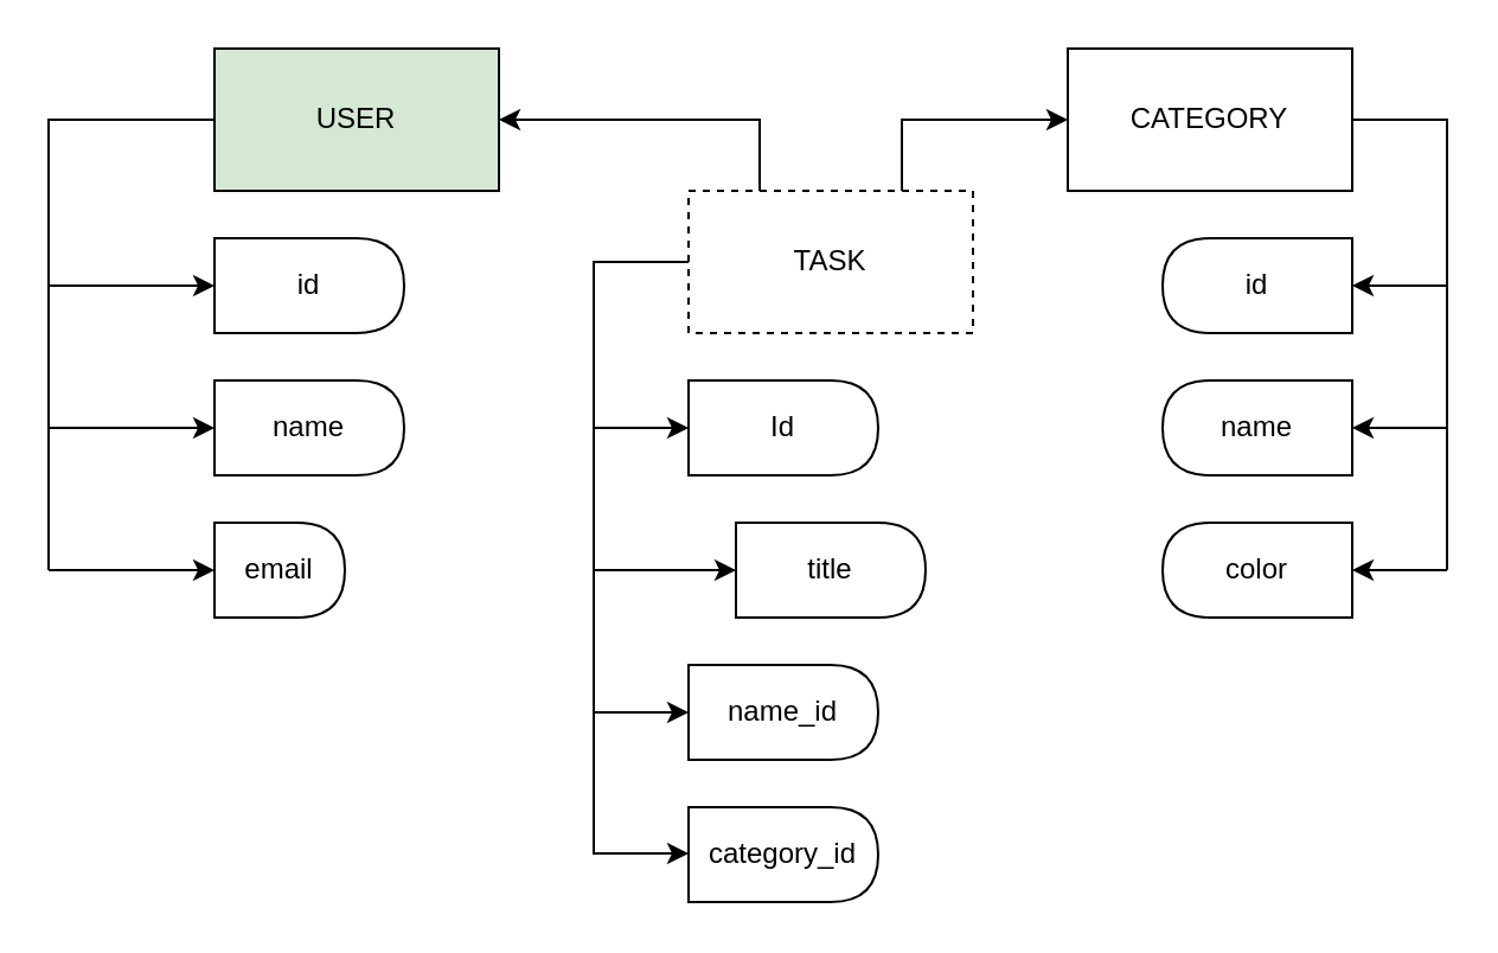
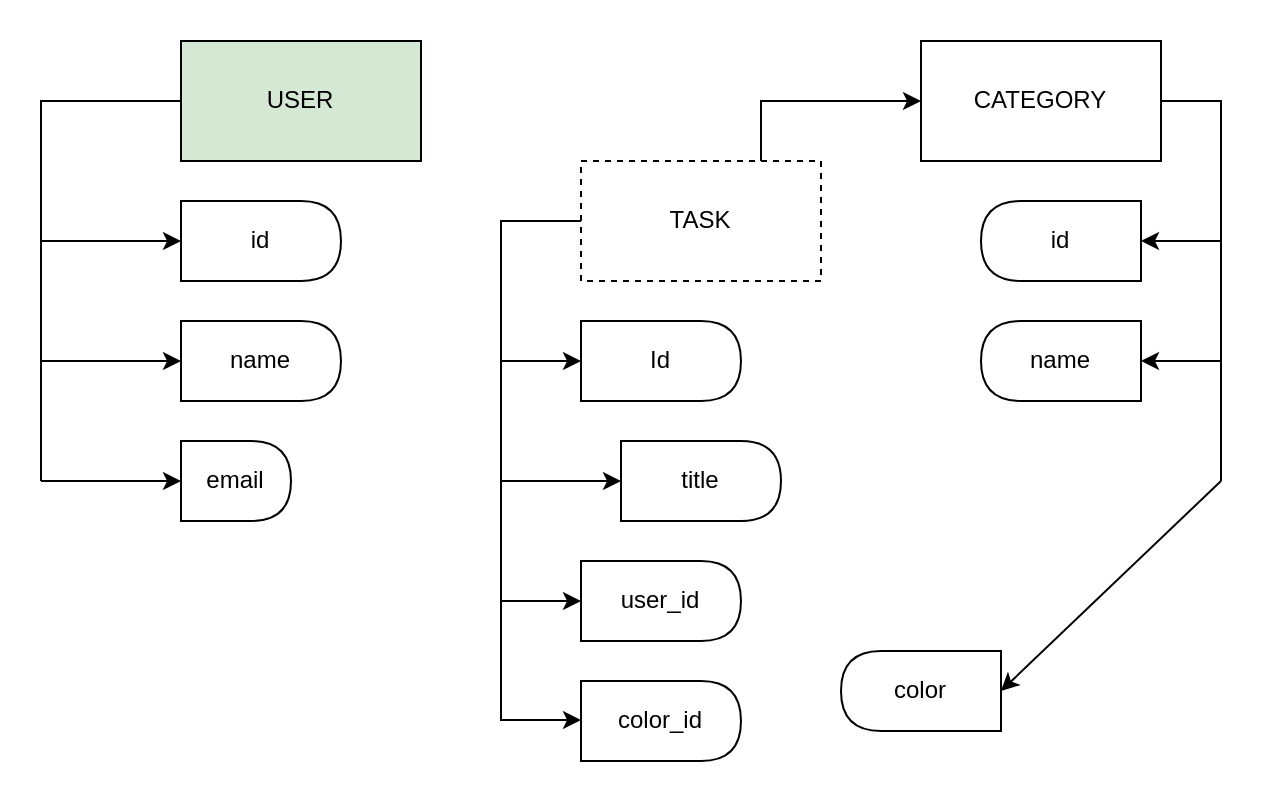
- <mxCell id="3" style="edgeStyle=orthogonalEdgeStyle;rounded=0;orthogonalLoop=1;jettySize=auto;html=1;exitX=0.25;exitY=0;exitDx=0;exitDy=0;entryX=1;entryY=0.5;entryDx=0;entryDy=0;" parent="1" source="5" target="2" edge="1"><mxGeometry relative="1" as="geometry" /></mxCell>
- <mxCell id="6" value="CATEGORY" style="rounded=0;whiteSpace=wrap;html=1;" parent="1" vertex="1"><mxGeometry x="450" y="20" width="120" height="60" as="geometry" /></mxCell>
+ <mxCell id="6" value="CATEGORY" style="rounded=0;whiteSpace=wrap;html=1;" parent="1" vertex="1"><mxGeometry x="460" y="20" width="120" height="60" as="geometry" /></mxCell>
- <mxCell id="12" value="color" style="shape=delay;whiteSpace=wrap;html=1;direction=west;" parent="1" vertex="1"><mxGeometry x="490" y="220" width="80" height="40" as="geometry" /></mxCell>
+ <mxCell id="12" value="color" style="shape=delay;whiteSpace=wrap;html=1;direction=west;" parent="1" vertex="1"><mxGeometry x="420" y="325" width="80" height="40" as="geometry" /></mxCell>
- <mxCell id="13" value="name_id" style="shape=delay;whiteSpace=wrap;html=1;" parent="1" vertex="1"><mxGeometry x="290" y="280" width="80" height="40" as="geometry" /></mxCell>
+ <mxCell id="13" value="user_id" style="shape=delay;whiteSpace=wrap;html=1;" parent="1" vertex="1"><mxGeometry x="290" y="280" width="80" height="40" as="geometry" /></mxCell>
- <mxCell id="28" value="category_id" style="shape=delay;whiteSpace=wrap;html=1;" vertex="1" parent="1"><mxGeometry x="290" y="340" width="80" height="40" as="geometry" /></mxCell>
+ <mxCell id="28" value="color_id" style="shape=delay;whiteSpace=wrap;html=1;" vertex="1" parent="1"><mxGeometry x="290" y="340" width="80" height="40" as="geometry" /></mxCell>
